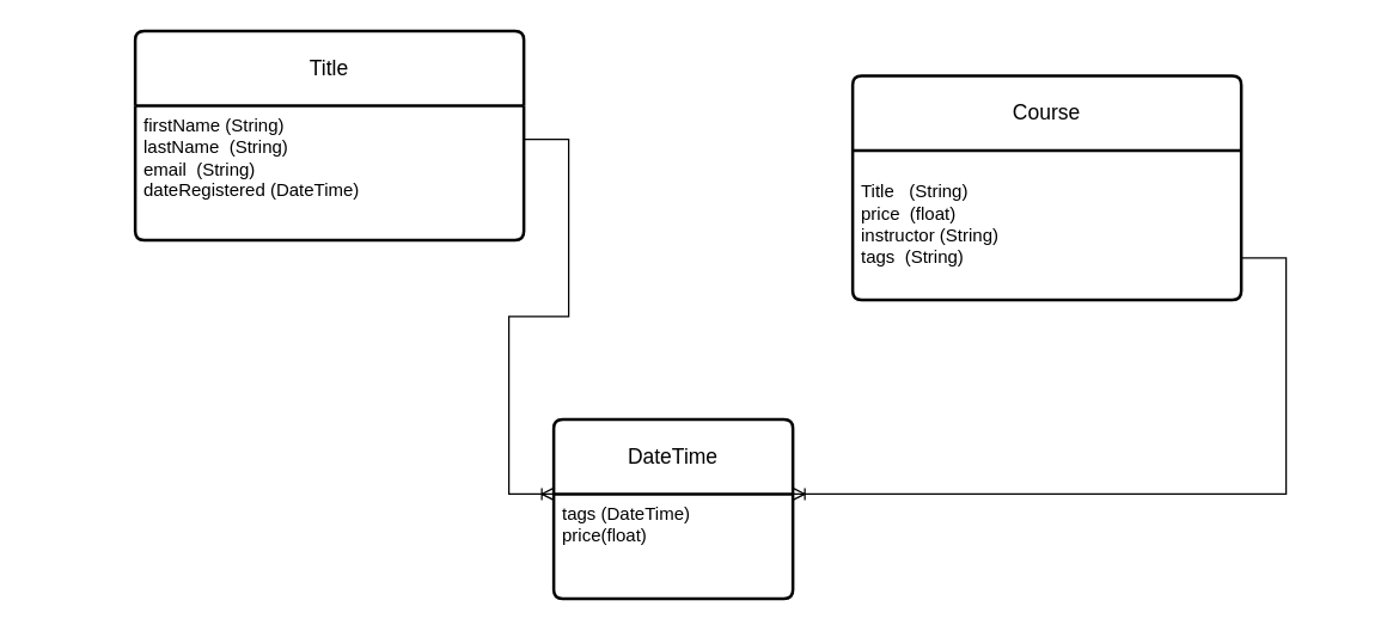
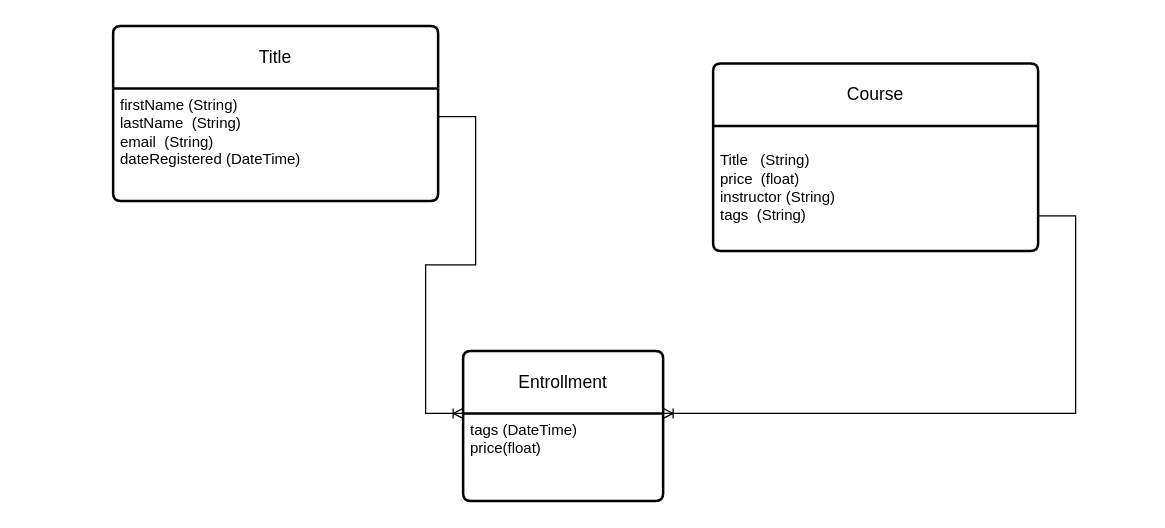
- <mxCell id="4" value="DateTime" style="swimlane;childLayout=stackLayout;horizontal=1;startSize=50;horizontalStack=0;rounded=1;fontSize=14;fontStyle=0;strokeWidth=2;resizeParent=0;resizeLast=1;shadow=0;dashed=0;align=center;arcSize=4;whiteSpace=wrap;html=1;" parent="1" vertex="1"><mxGeometry x="370" y="280" width="160" height="120" as="geometry" /></mxCell>
+ <mxCell id="4" value="Entrollment" style="swimlane;childLayout=stackLayout;horizontal=1;startSize=50;horizontalStack=0;rounded=1;fontSize=14;fontStyle=0;strokeWidth=2;resizeParent=0;resizeLast=1;shadow=0;dashed=0;align=center;arcSize=4;whiteSpace=wrap;html=1;" parent="1" vertex="1"><mxGeometry x="370" y="280" width="160" height="120" as="geometry" /></mxCell>
